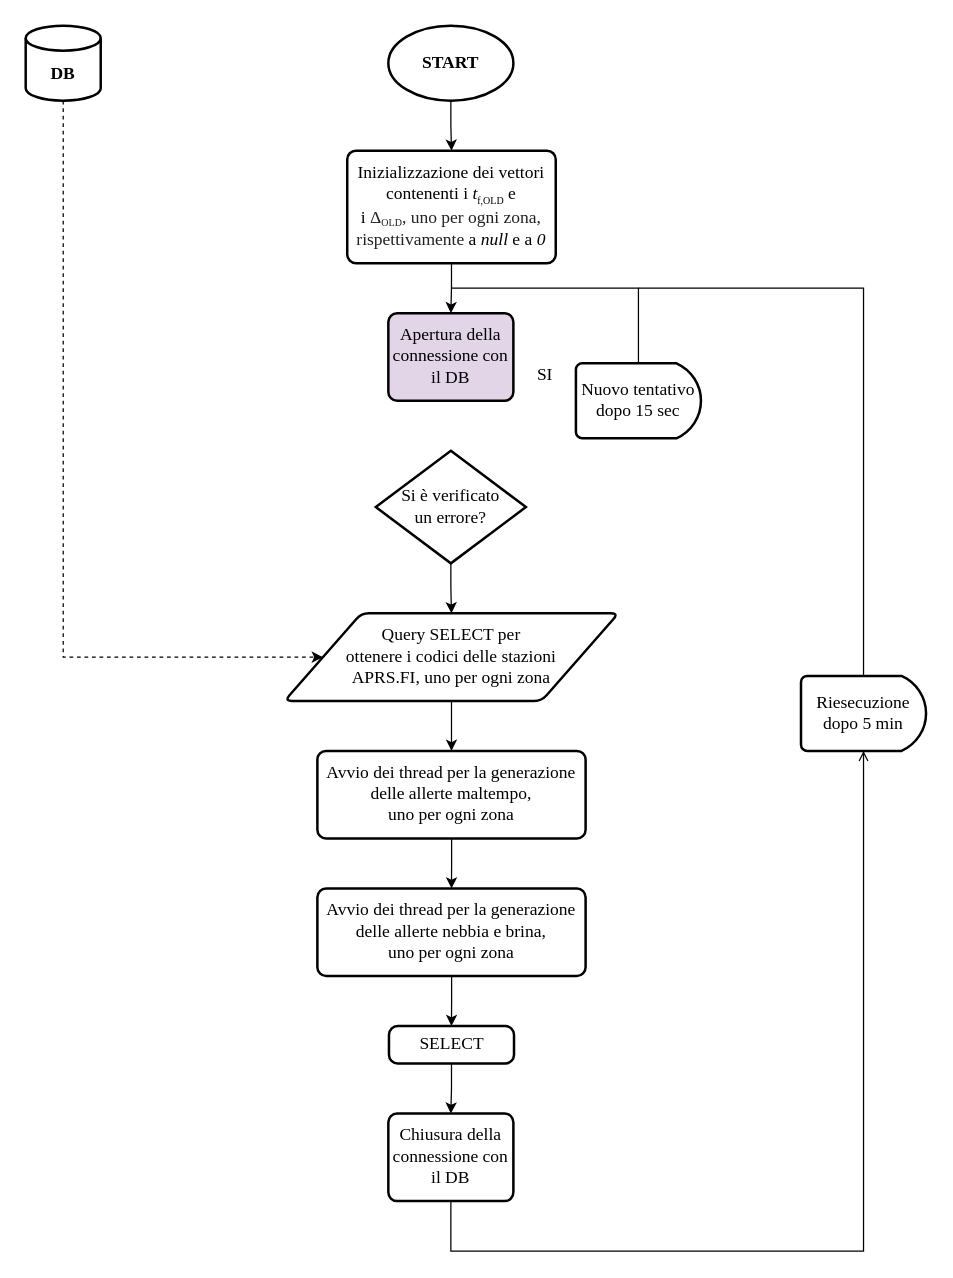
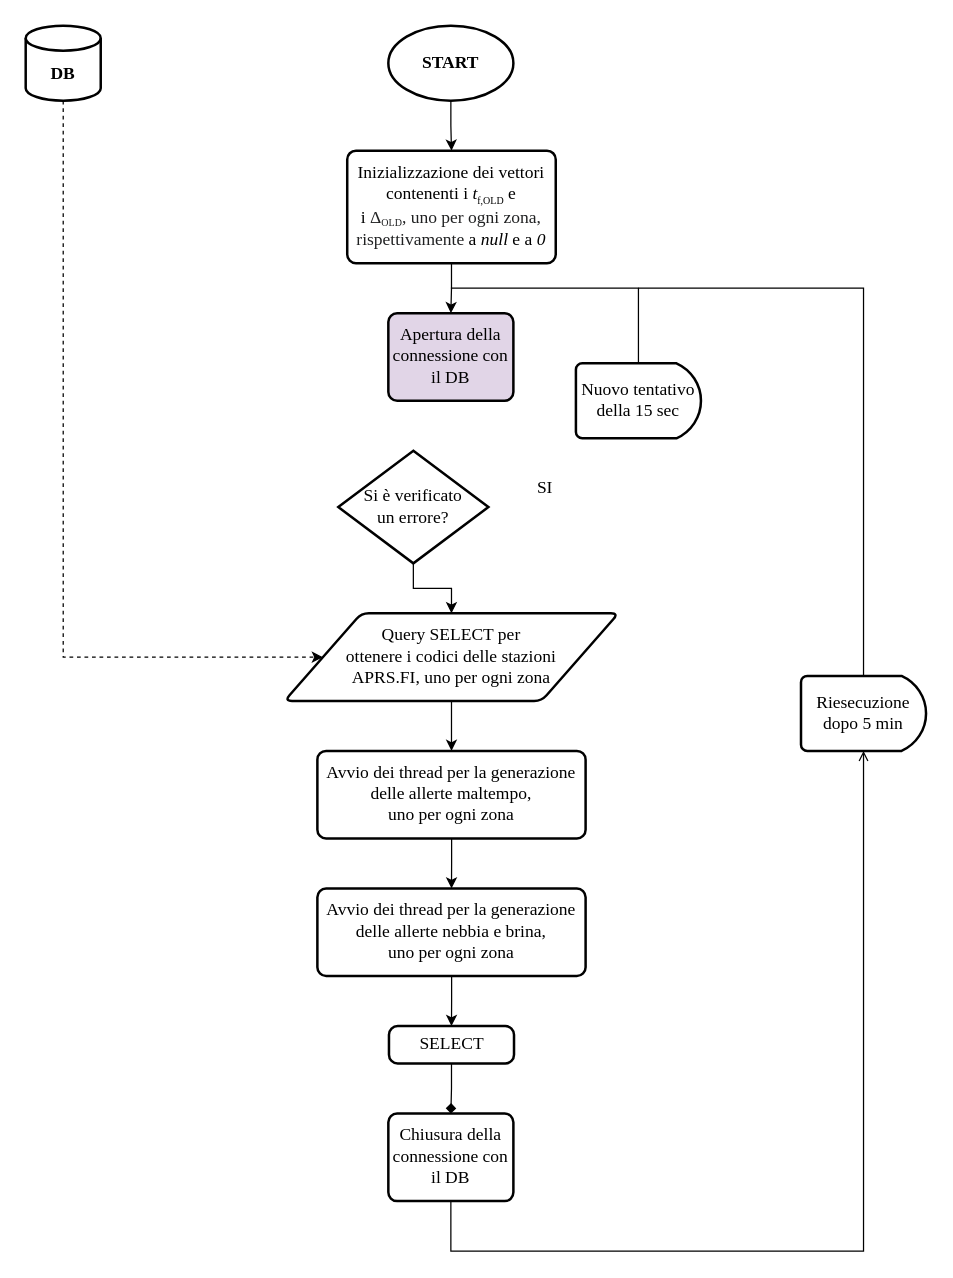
- <mxCell id="10" value="SI" style="text;html=1;align=center;verticalAlign=middle;resizable=0;points=[];autosize=1;strokeColor=none;fillColor=none;fontSize=14;fontFamily=Times New Roman;" parent="1" vertex="1"><mxGeometry x="420" y="290" width="30" height="20" as="geometry" /></mxCell>
+ <mxCell id="10" value="SI" style="text;html=1;align=center;verticalAlign=middle;resizable=0;points=[];autosize=1;strokeColor=none;fillColor=none;fontSize=14;fontFamily=Times New Roman;" parent="1" vertex="1"><mxGeometry x="420" y="380" width="30" height="20" as="geometry" /></mxCell>
- <mxCell id="9" value="Nuovo tentativo dopo 15 sec" style="strokeWidth=2;html=1;shape=mxgraph.flowchart.delay;whiteSpace=wrap;fontFamily=Times New Roman;fontSize=14;" parent="1" vertex="1"><mxGeometry x="460" y="290" width="100" height="60" as="geometry" /></mxCell>
+ <mxCell id="9" value="Nuovo tentativo della 15 sec" style="strokeWidth=2;html=1;shape=mxgraph.flowchart.delay;whiteSpace=wrap;fontFamily=Times New Roman;fontSize=14;" parent="1" vertex="1"><mxGeometry x="460" y="290" width="100" height="60" as="geometry" /></mxCell>
- <mxCell id="8" value="Si è verificato&lt;br&gt;un errore?" style="strokeWidth=2;html=1;shape=mxgraph.flowchart.decision;whiteSpace=wrap;fontFamily=Times New Roman;fontSize=14;resizeHeight=1;resizeWidth=1;" parent="1" vertex="1"><mxGeometry x="300" y="360" width="120" height="90" as="geometry" /></mxCell>
+ <mxCell id="8" value="Si è verificato&lt;br&gt;un errore?" style="strokeWidth=2;html=1;shape=mxgraph.flowchart.decision;whiteSpace=wrap;fontFamily=Times New Roman;fontSize=14;resizeHeight=1;resizeWidth=1;" parent="1" vertex="1"><mxGeometry x="270" y="360" width="120" height="90" as="geometry" /></mxCell>
- <mxCell id="20" style="edgeStyle=orthogonalEdgeStyle;rounded=0;orthogonalLoop=1;jettySize=auto;html=1;entryX=0.5;entryY=0;entryDx=0;entryDy=0;" parent="1" source="21" target="25" edge="1"><mxGeometry relative="1" as="geometry" /></mxCell>
+ <mxCell id="20" style="edgeStyle=orthogonalEdgeStyle;rounded=0;orthogonalLoop=1;jettySize=auto;html=1;entryX=0.5;entryY=0;entryDx=0;entryDy=0;endArrow=diamond;" parent="1" source="21" target="25" edge="1"><mxGeometry relative="1" as="geometry" /></mxCell>
